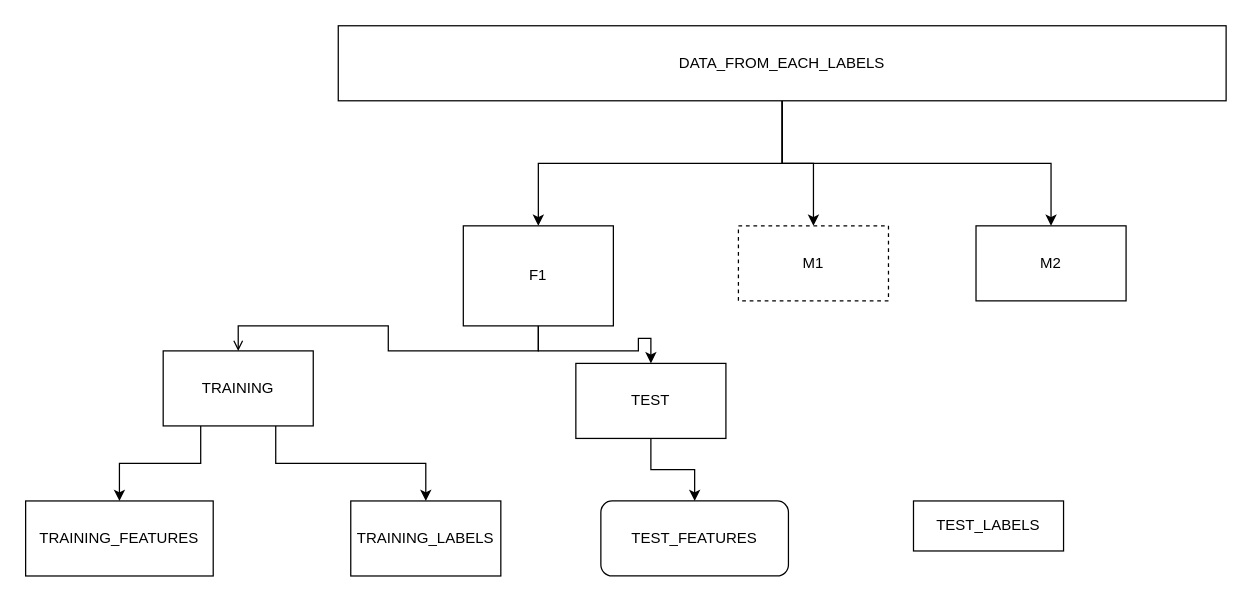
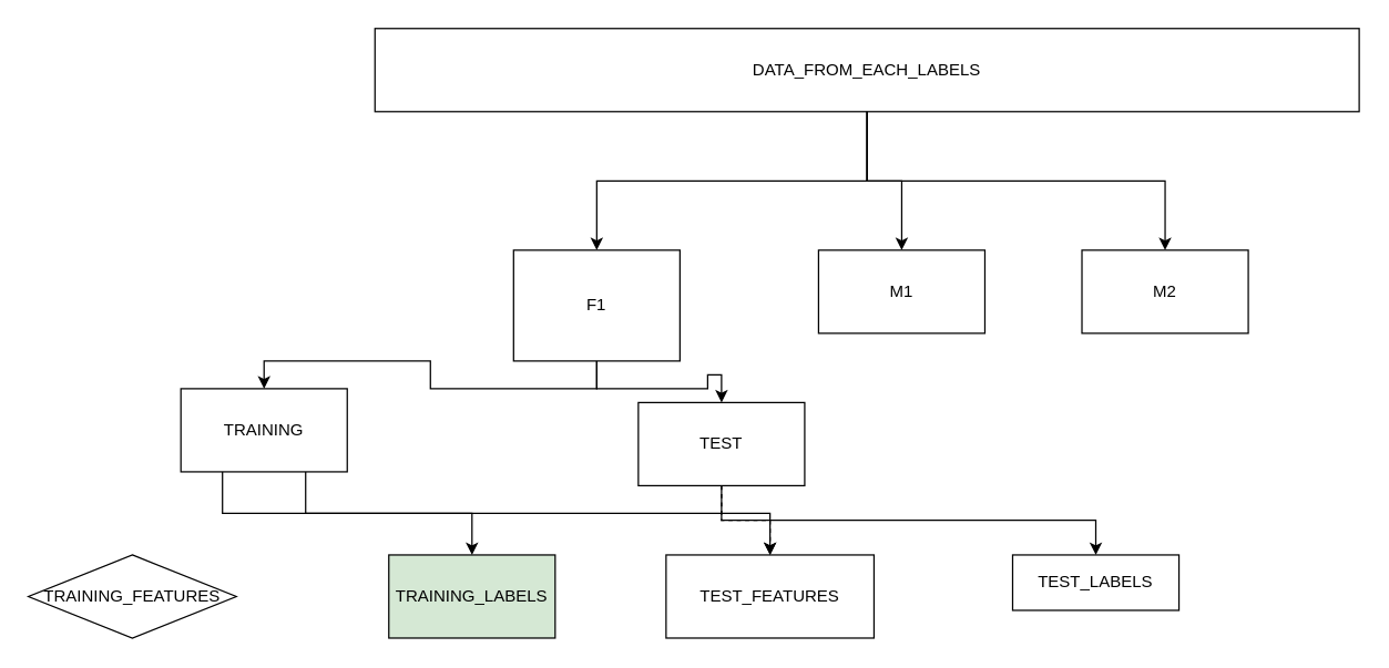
- <mxCell id="9" value="M1" style="rounded=0;whiteSpace=wrap;html=1;dashed=1;" vertex="1" parent="1"><mxGeometry x="590" y="180" width="120" height="60" as="geometry" /></mxCell>
+ <mxCell id="9" value="M1" style="rounded=0;whiteSpace=wrap;html=1;" vertex="1" parent="1"><mxGeometry x="590" y="180" width="120" height="60" as="geometry" /></mxCell>
- <mxCell id="6" style="edgeStyle=orthogonalEdgeStyle;rounded=0;orthogonalLoop=1;jettySize=auto;html=1;exitX=0.5;exitY=1;exitDx=0;exitDy=0;endArrow=open;" edge="1" parent="1" source="8" target="13"><mxGeometry relative="1" as="geometry" /></mxCell>
+ <mxCell id="6" style="edgeStyle=orthogonalEdgeStyle;rounded=0;orthogonalLoop=1;jettySize=auto;html=1;exitX=0.5;exitY=1;exitDx=0;exitDy=0;" edge="1" parent="1" source="8" target="13"><mxGeometry relative="1" as="geometry" /></mxCell>
- <mxCell id="12" style="edgeStyle=orthogonalEdgeStyle;rounded=0;orthogonalLoop=1;jettySize=auto;html=1;exitX=0.25;exitY=1;exitDx=0;exitDy=0;" edge="1" parent="1" source="13" target="17"><mxGeometry relative="1" as="geometry" /></mxCell>
+ <mxCell id="12" style="edgeStyle=orthogonalEdgeStyle;rounded=0;orthogonalLoop=1;jettySize=auto;html=1;exitX=0.25;exitY=1;exitDx=0;exitDy=0;" edge="1" parent="1" source="13" target="19"><mxGeometry relative="1" as="geometry" /></mxCell>
+ <mxCell id="15" style="edgeStyle=orthogonalEdgeStyle;rounded=0;orthogonalLoop=1;jettySize=auto;html=1;exitX=0.5;exitY=1;exitDx=0;exitDy=0;" edge="1" parent="1" source="16" target="20"><mxGeometry relative="1" as="geometry" /></mxCell>
- <mxCell id="14" style="edgeStyle=orthogonalEdgeStyle;rounded=0;orthogonalLoop=1;jettySize=auto;html=1;exitX=0.5;exitY=1;exitDx=0;exitDy=0;" edge="1" parent="1" source="16" target="19"><mxGeometry relative="1" as="geometry" /></mxCell>
+ <mxCell id="14" style="edgeStyle=orthogonalEdgeStyle;rounded=0;orthogonalLoop=1;jettySize=auto;html=1;exitX=0.5;exitY=1;exitDx=0;exitDy=0;dashed=1;" edge="1" parent="1" source="16" target="19"><mxGeometry relative="1" as="geometry" /></mxCell>
- <mxCell id="17" value="TRAINING_FEATURES" style="rounded=0;whiteSpace=wrap;html=1;" vertex="1" parent="1"><mxGeometry x="20" y="400" width="150" height="60" as="geometry" /></mxCell>
+ <mxCell id="17" value="TRAINING_FEATURES" style="rhombus;whiteSpace=wrap;html=1;" vertex="1" parent="1"><mxGeometry x="20" y="400" width="150" height="60" as="geometry" /></mxCell>
- <mxCell id="18" value="TRAINING_LABELS" style="rounded=0;whiteSpace=wrap;html=1;" vertex="1" parent="1"><mxGeometry x="280" y="400" width="120" height="60" as="geometry" /></mxCell>
+ <mxCell id="18" value="TRAINING_LABELS" style="rounded=0;whiteSpace=wrap;html=1;fillColor=#d5e8d4;" vertex="1" parent="1"><mxGeometry x="280" y="400" width="120" height="60" as="geometry" /></mxCell>
- <mxCell id="19" value="TEST_FEATURES" style="whiteSpace=wrap;html=1;rounded=1;" vertex="1" parent="1"><mxGeometry x="480" y="400" width="150" height="60" as="geometry" /></mxCell>
+ <mxCell id="19" value="TEST_FEATURES" style="rounded=0;whiteSpace=wrap;html=1;" vertex="1" parent="1"><mxGeometry x="480" y="400" width="150" height="60" as="geometry" /></mxCell>
